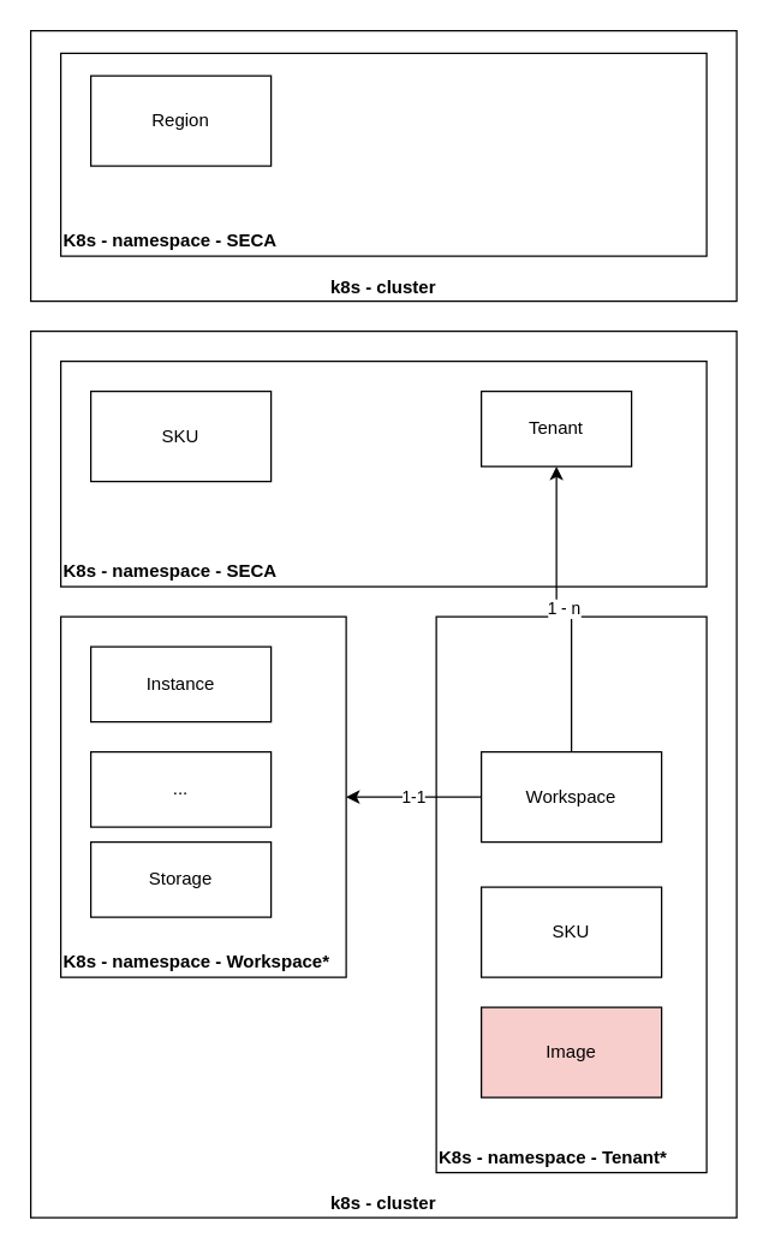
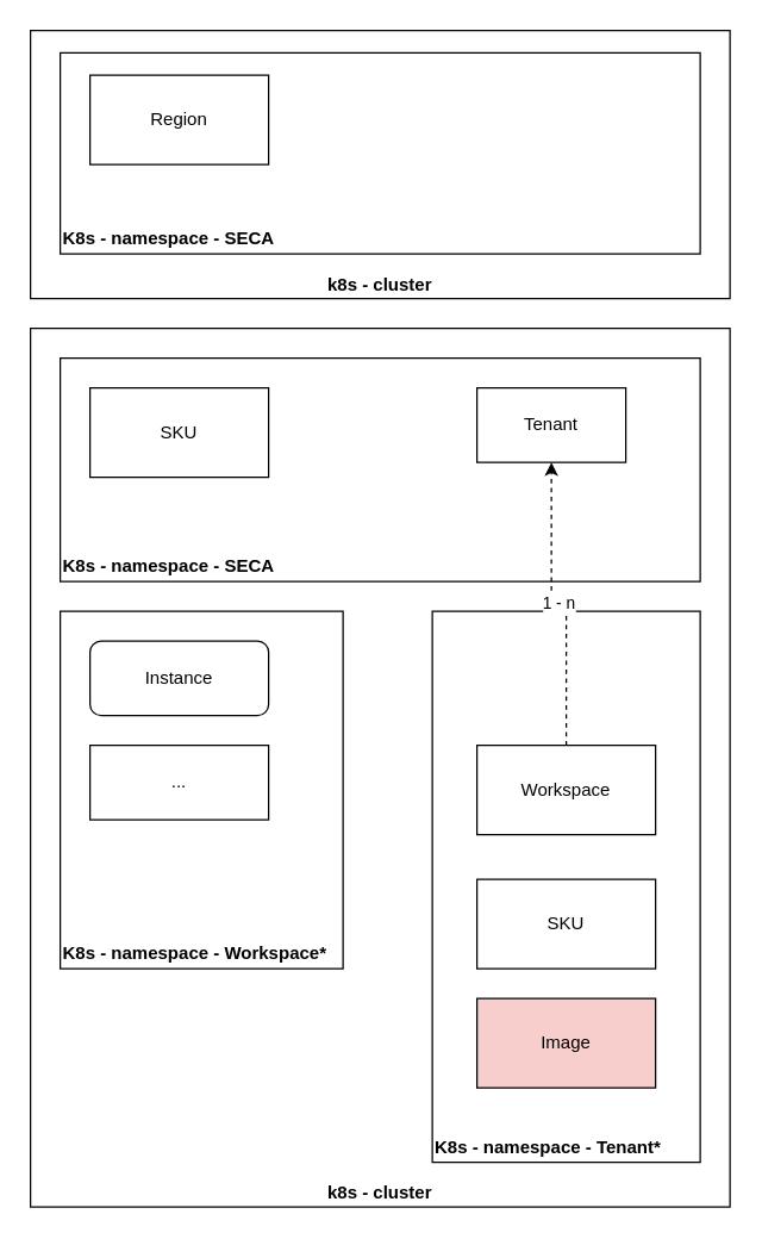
- <mxCell id="15" value="1 - n" style="edgeStyle=orthogonalEdgeStyle;rounded=0;orthogonalLoop=1;jettySize=auto;html=1;exitX=0.5;exitY=0;exitDx=0;exitDy=0;" edge="1" parent="1" source="9" target="13"><mxGeometry relative="1" as="geometry"><mxPoint x="367" y="568.029" as="sourcePoint" /><mxPoint x="380" y="300" as="targetPoint" /></mxGeometry></mxCell>
+ <mxCell id="15" value="1 - n" style="edgeStyle=orthogonalEdgeStyle;rounded=0;orthogonalLoop=1;jettySize=auto;html=1;exitX=0.5;exitY=0;exitDx=0;exitDy=0;dashed=1;" edge="1" parent="1" source="9" target="13"><mxGeometry relative="1" as="geometry"><mxPoint x="367" y="568.029" as="sourcePoint" /><mxPoint x="380" y="300" as="targetPoint" /></mxGeometry></mxCell>
- <mxCell id="5" value="Instance" style="rounded=0;whiteSpace=wrap;html=1;" vertex="1" parent="1"><mxGeometry x="60" y="430" width="120" height="50" as="geometry" /></mxCell>
+ <mxCell id="5" value="Instance" style="whiteSpace=wrap;html=1;rounded=1;" vertex="1" parent="1"><mxGeometry x="60" y="430" width="120" height="50" as="geometry" /></mxCell>
- <mxCell id="8" value="1-1" style="edgeStyle=orthogonalEdgeStyle;rounded=0;orthogonalLoop=1;jettySize=auto;html=1;entryX=1;entryY=0.5;entryDx=0;entryDy=0;" edge="1" parent="1" source="9" target="4"><mxGeometry relative="1" as="geometry" /></mxCell>
- <mxCell id="6" value="Storage" style="rounded=0;whiteSpace=wrap;html=1;" vertex="1" parent="1"><mxGeometry x="60" y="560" width="120" height="50" as="geometry" /></mxCell>
